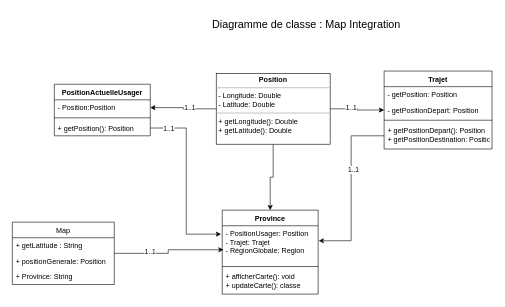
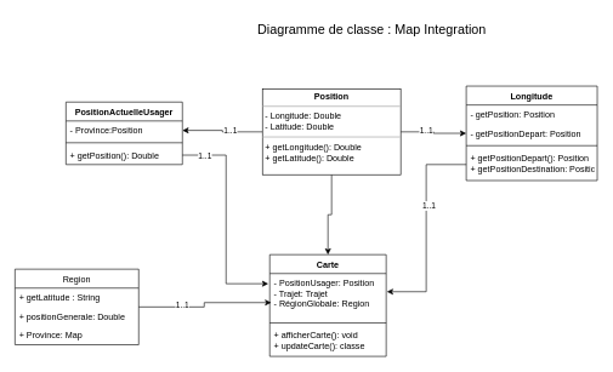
- <mxCell id="12" value="Trajet" style="swimlane;fontStyle=1;align=center;verticalAlign=top;childLayout=stackLayout;horizontal=1;startSize=26;horizontalStack=0;resizeParent=1;resizeParentMax=0;resizeLast=0;collapsible=1;marginBottom=0;gradientColor=none;" vertex="1" parent="1"><mxGeometry x="640" y="118" width="180" height="130" as="geometry" /></mxCell>
+ <mxCell id="12" value="Longitude" style="swimlane;fontStyle=1;align=center;verticalAlign=top;childLayout=stackLayout;horizontal=1;startSize=26;horizontalStack=0;resizeParent=1;resizeParentMax=0;resizeLast=0;collapsible=1;marginBottom=0;gradientColor=none;" vertex="1" parent="1"><mxGeometry x="640" y="118" width="180" height="130" as="geometry" /></mxCell>
- <mxCell id="3" value="- Position:Position" style="text;strokeColor=none;fillColor=none;align=left;verticalAlign=top;spacingLeft=4;spacingRight=4;overflow=hidden;rotatable=0;points=[[0,0.5],[1,0.5]];portConstraint=eastwest;" vertex="1" parent="2"><mxGeometry y="26" width="160" height="26" as="geometry" /></mxCell>
+ <mxCell id="3" value="- Province:Position" style="text;strokeColor=none;fillColor=none;align=left;verticalAlign=top;spacingLeft=4;spacingRight=4;overflow=hidden;rotatable=0;points=[[0,0.5],[1,0.5]];portConstraint=eastwest;" vertex="1" parent="2"><mxGeometry y="26" width="160" height="26" as="geometry" /></mxCell>
- <mxCell id="5" value="+ getPosition(): Position" style="text;strokeColor=none;fillColor=none;align=left;verticalAlign=top;spacingLeft=4;spacingRight=4;overflow=hidden;rotatable=0;points=[[0,0.5],[1,0.5]];portConstraint=eastwest;" vertex="1" parent="2"><mxGeometry y="60" width="160" height="26" as="geometry" /></mxCell>
+ <mxCell id="5" value="+ getPosition(): Double" style="text;strokeColor=none;fillColor=none;align=left;verticalAlign=top;spacingLeft=4;spacingRight=4;overflow=hidden;rotatable=0;points=[[0,0.5],[1,0.5]];portConstraint=eastwest;" vertex="1" parent="2"><mxGeometry y="60" width="160" height="26" as="geometry" /></mxCell>
- <mxCell id="17" value="Province" style="swimlane;fontStyle=1;align=center;verticalAlign=top;childLayout=stackLayout;horizontal=1;startSize=26;horizontalStack=0;resizeParent=1;resizeParentMax=0;resizeLast=0;collapsible=1;marginBottom=0;gradientColor=none;" vertex="1" parent="1"><mxGeometry x="370" y="350" width="160" height="140" as="geometry" /></mxCell>
+ <mxCell id="17" value="Carte" style="swimlane;fontStyle=1;align=center;verticalAlign=top;childLayout=stackLayout;horizontal=1;startSize=26;horizontalStack=0;resizeParent=1;resizeParentMax=0;resizeLast=0;collapsible=1;marginBottom=0;gradientColor=none;" vertex="1" parent="1"><mxGeometry x="370" y="350" width="160" height="140" as="geometry" /></mxCell>
- <mxCell id="23" value="Map" style="swimlane;fontStyle=0;childLayout=stackLayout;horizontal=1;startSize=26;fillColor=none;horizontalStack=0;resizeParent=1;resizeParentMax=0;resizeLast=0;collapsible=1;marginBottom=0;" vertex="1" parent="1"><mxGeometry x="20" y="370" width="170" height="104" as="geometry" /></mxCell>
+ <mxCell id="23" value="Region" style="swimlane;fontStyle=0;childLayout=stackLayout;horizontal=1;startSize=26;fillColor=none;horizontalStack=0;resizeParent=1;resizeParentMax=0;resizeLast=0;collapsible=1;marginBottom=0;" vertex="1" parent="1"><mxGeometry x="20" y="370" width="170" height="104" as="geometry" /></mxCell>
- <mxCell id="25" value="+ positionGenerale: Position" style="text;strokeColor=none;fillColor=none;align=left;verticalAlign=top;spacingLeft=4;spacingRight=4;overflow=hidden;rotatable=0;points=[[0,0.5],[1,0.5]];portConstraint=eastwest;" vertex="1" parent="23"><mxGeometry y="52" width="170" height="26" as="geometry" /></mxCell>
+ <mxCell id="25" value="+ positionGenerale: Double" style="text;strokeColor=none;fillColor=none;align=left;verticalAlign=top;spacingLeft=4;spacingRight=4;overflow=hidden;rotatable=0;points=[[0,0.5],[1,0.5]];portConstraint=eastwest;" vertex="1" parent="23"><mxGeometry y="52" width="170" height="26" as="geometry" /></mxCell>
- <mxCell id="26" value="+ Province: String" style="text;strokeColor=none;fillColor=none;align=left;verticalAlign=top;spacingLeft=4;spacingRight=4;overflow=hidden;rotatable=0;points=[[0,0.5],[1,0.5]];portConstraint=eastwest;" vertex="1" parent="23"><mxGeometry y="78" width="170" height="26" as="geometry" /></mxCell>
+ <mxCell id="26" value="+ Province: Map" style="text;strokeColor=none;fillColor=none;align=left;verticalAlign=top;spacingLeft=4;spacingRight=4;overflow=hidden;rotatable=0;points=[[0,0.5],[1,0.5]];portConstraint=eastwest;" vertex="1" parent="23"><mxGeometry y="78" width="170" height="26" as="geometry" /></mxCell>
